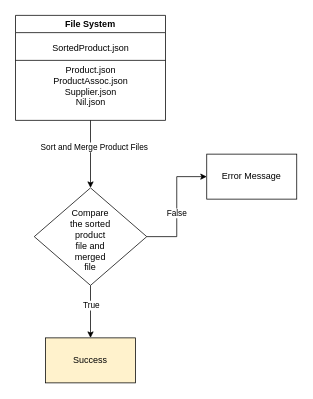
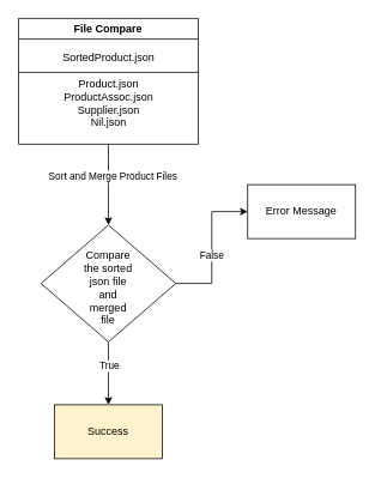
- <mxCell id="4" value="File System" style="swimlane;whiteSpace=wrap;html=1;" vertex="1" parent="1"><mxGeometry x="20" y="20" width="200" height="140" as="geometry"><mxRectangle x="350" y="180" width="100" height="30" as="alternateBounds" /></mxGeometry></mxCell>
+ <mxCell id="4" value="File Compare" style="swimlane;whiteSpace=wrap;html=1;" vertex="1" parent="1"><mxGeometry x="20" y="20" width="200" height="140" as="geometry"><mxRectangle x="350" y="180" width="100" height="30" as="alternateBounds" /></mxGeometry></mxCell>
- <mxCell id="15" value="Compare the sorted product file and merged file" style="text;html=1;align=center;verticalAlign=middle;whiteSpace=wrap;rounded=0;" vertex="1" parent="1"><mxGeometry x="90" y="305" width="60" height="30" as="geometry" /></mxCell>
+ <mxCell id="15" value="Compare the sorted json file and merged file" style="text;html=1;align=center;verticalAlign=middle;whiteSpace=wrap;rounded=0;" vertex="1" parent="1"><mxGeometry x="90" y="305" width="60" height="30" as="geometry" /></mxCell>
